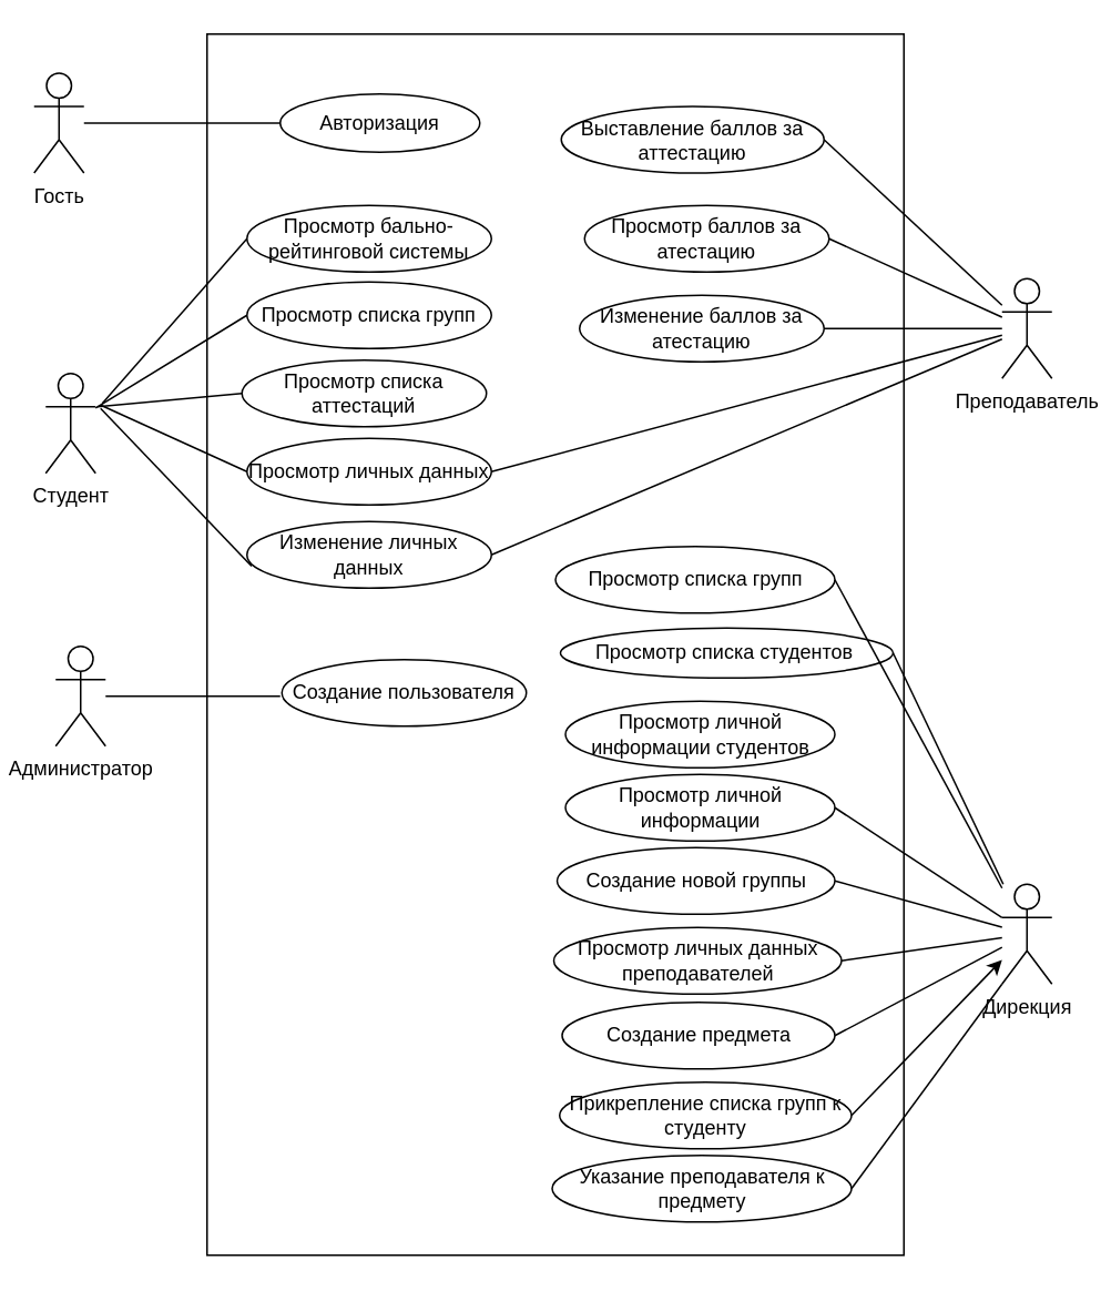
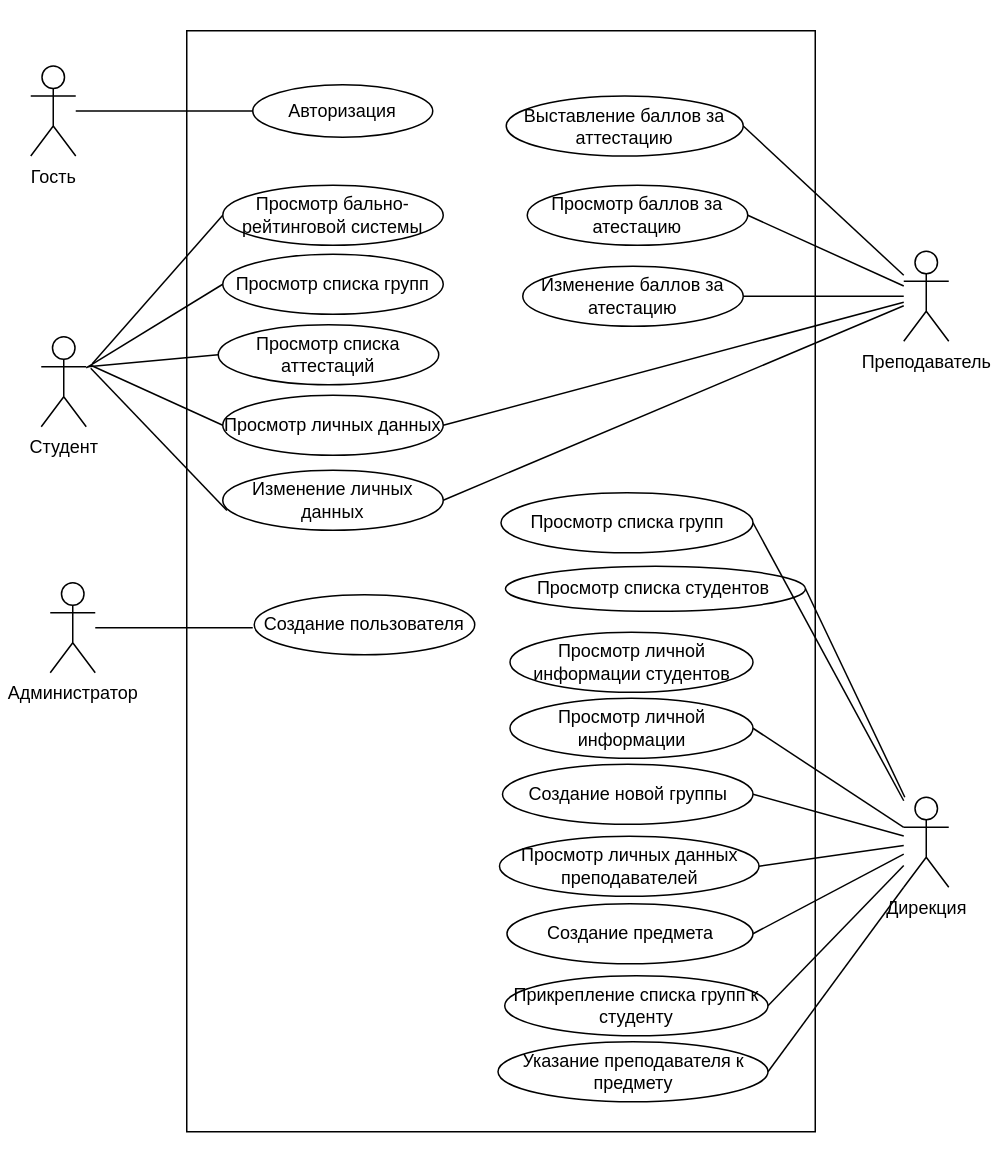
- <mxCell id="43" value="" style="endArrow=classic;html=1;rounded=0;exitX=1;exitY=0.5;exitDx=0;exitDy=0;" parent="1" source="41" target="6" edge="1"><mxGeometry width="50" height="50" relative="1" as="geometry"><mxPoint x="511" y="644" as="sourcePoint" /><mxPoint x="627" y="466.901" as="targetPoint" /></mxGeometry></mxCell>
+ <mxCell id="43" value="" style="endArrow=none;html=1;rounded=0;exitX=1;exitY=0.5;exitDx=0;exitDy=0;" parent="1" source="41" target="6" edge="1"><mxGeometry width="50" height="50" relative="1" as="geometry"><mxPoint x="511" y="644" as="sourcePoint" /><mxPoint x="627" y="466.901" as="targetPoint" /></mxGeometry></mxCell>
